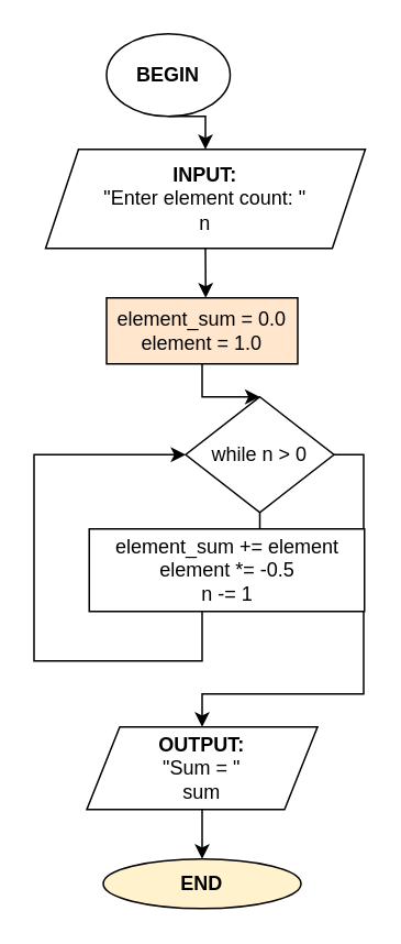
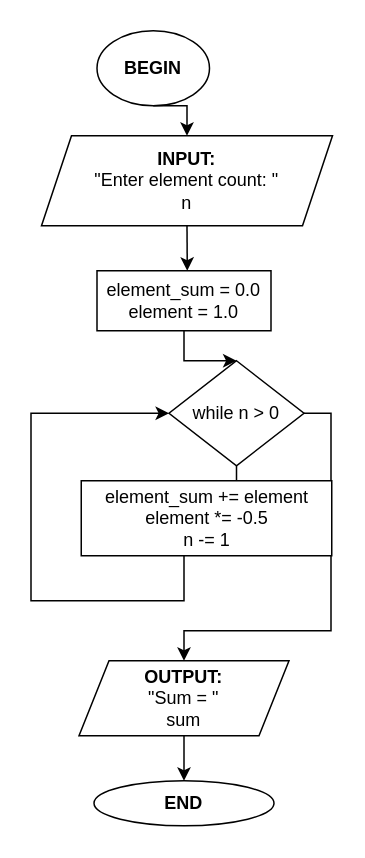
- <mxCell id="13" value="element_sum = 0.0&lt;br&gt;element = 1.0" style="rounded=0;whiteSpace=wrap;html=1;fillColor=#ffe6cc;" vertex="1" parent="1"><mxGeometry x="64" y="180" width="116" height="40" as="geometry" /></mxCell>
+ <mxCell id="13" value="element_sum = 0.0&lt;br&gt;element = 1.0" style="rounded=0;whiteSpace=wrap;html=1;" vertex="1" parent="1"><mxGeometry x="64" y="180" width="116" height="40" as="geometry" /></mxCell>
- <mxCell id="16" value="&lt;b&gt;END&lt;/b&gt;" style="ellipse;whiteSpace=wrap;html=1;fillColor=#fff2cc;" vertex="1" parent="1"><mxGeometry x="62" y="520" width="120" height="30" as="geometry" /></mxCell>
+ <mxCell id="16" value="&lt;b&gt;END&lt;/b&gt;" style="ellipse;whiteSpace=wrap;html=1;" vertex="1" parent="1"><mxGeometry x="62" y="520" width="120" height="30" as="geometry" /></mxCell>
